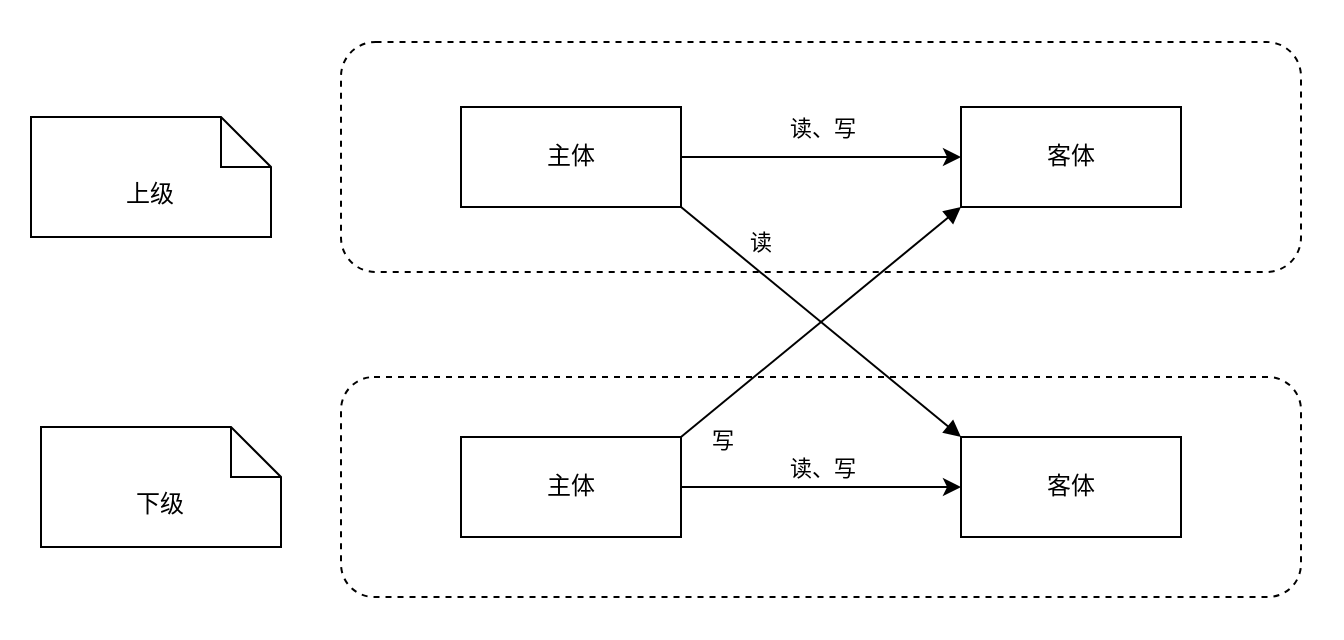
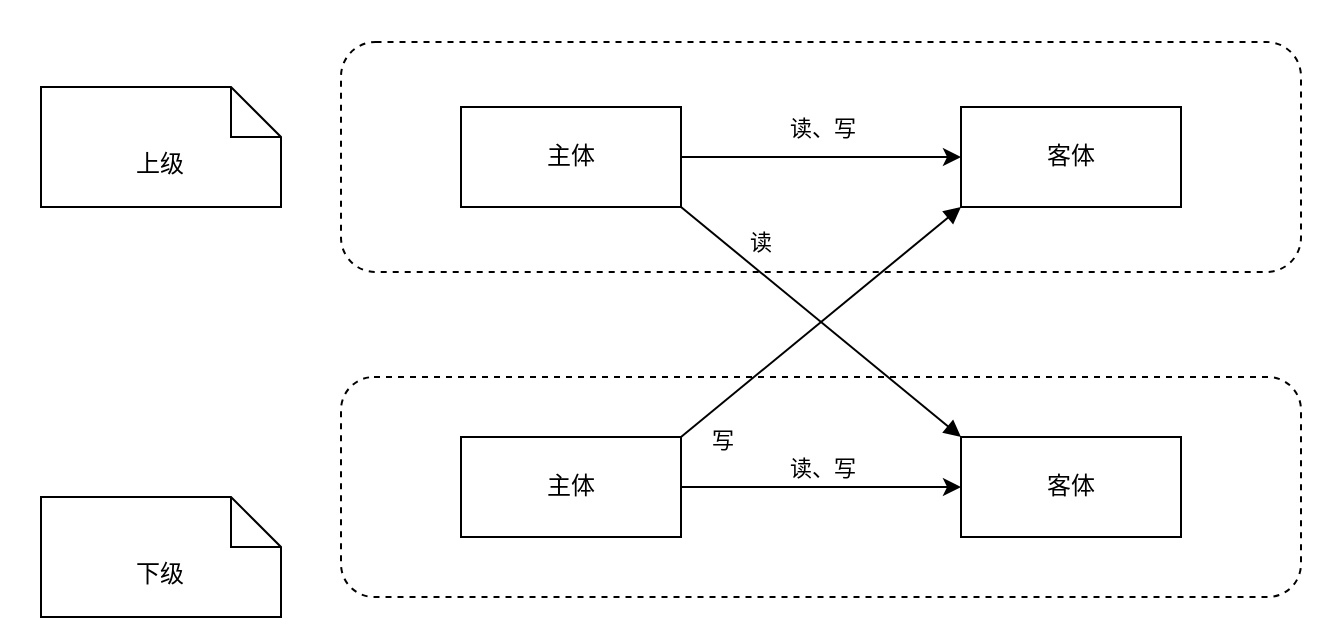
- <mxCell id="7" value="上级" style="shape=note2;boundedLbl=1;whiteSpace=wrap;html=1;size=25;verticalAlign=top;align=center;" vertex="1" parent="1"><mxGeometry x="15" y="58" width="120" height="60" as="geometry" /></mxCell>
+ <mxCell id="7" value="上级" style="shape=note2;boundedLbl=1;whiteSpace=wrap;html=1;size=25;verticalAlign=top;align=center;" vertex="1" parent="1"><mxGeometry x="20" y="43" width="120" height="60" as="geometry" /></mxCell>
- <mxCell id="8" value="下级" style="shape=note2;boundedLbl=1;whiteSpace=wrap;html=1;size=25;verticalAlign=top;align=center;" vertex="1" parent="1"><mxGeometry x="20" y="213" width="120" height="60" as="geometry" /></mxCell>
+ <mxCell id="8" value="下级" style="shape=note2;boundedLbl=1;whiteSpace=wrap;html=1;size=25;verticalAlign=top;align=center;" vertex="1" parent="1"><mxGeometry x="20" y="248" width="120" height="60" as="geometry" /></mxCell>
